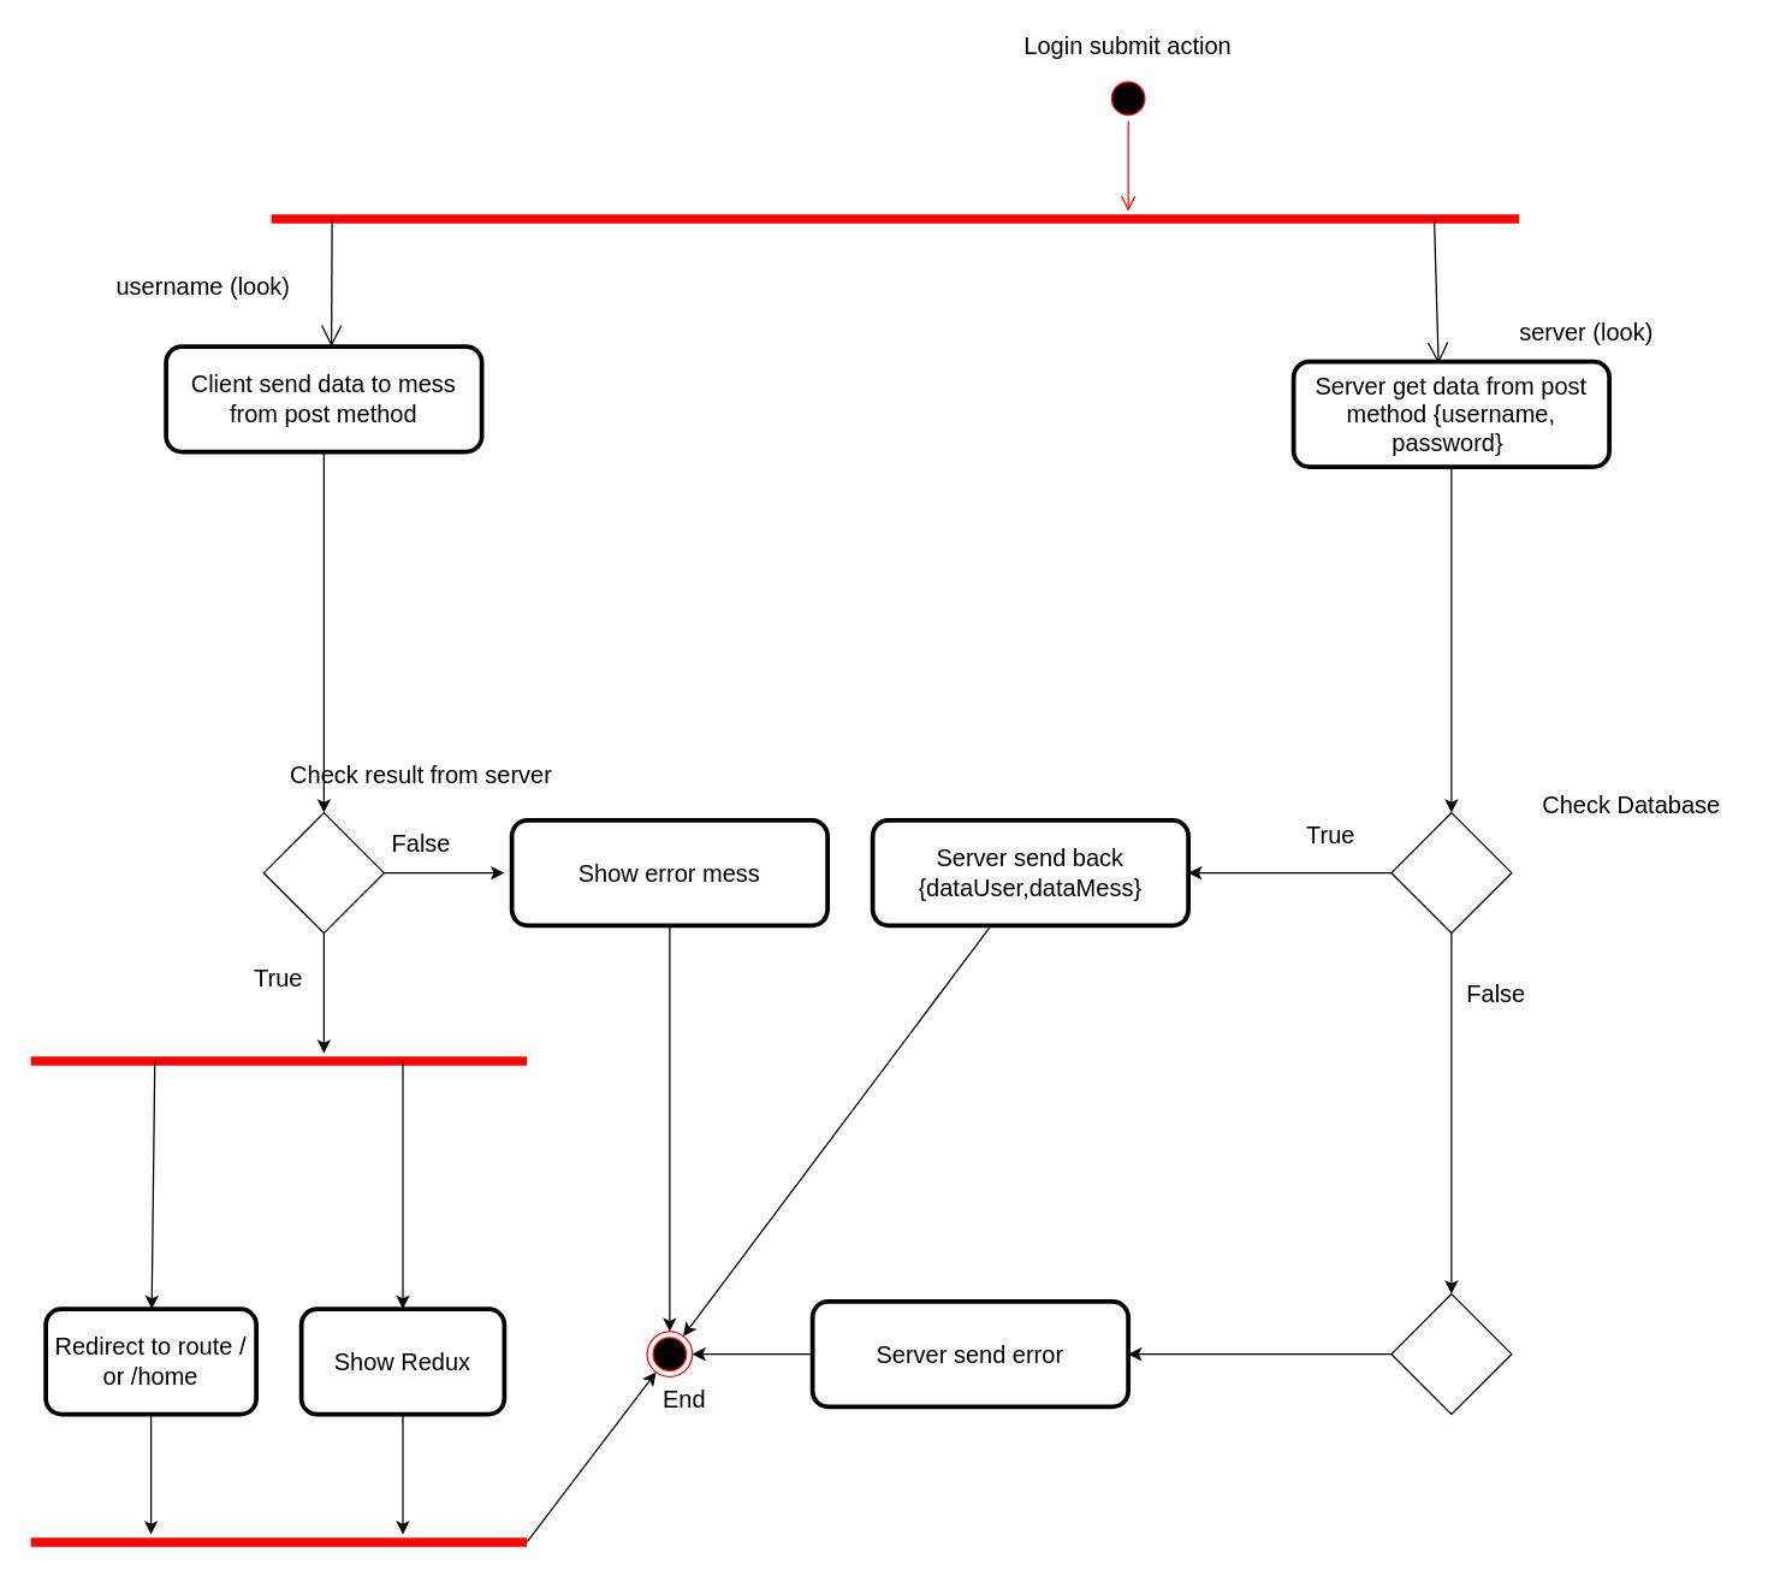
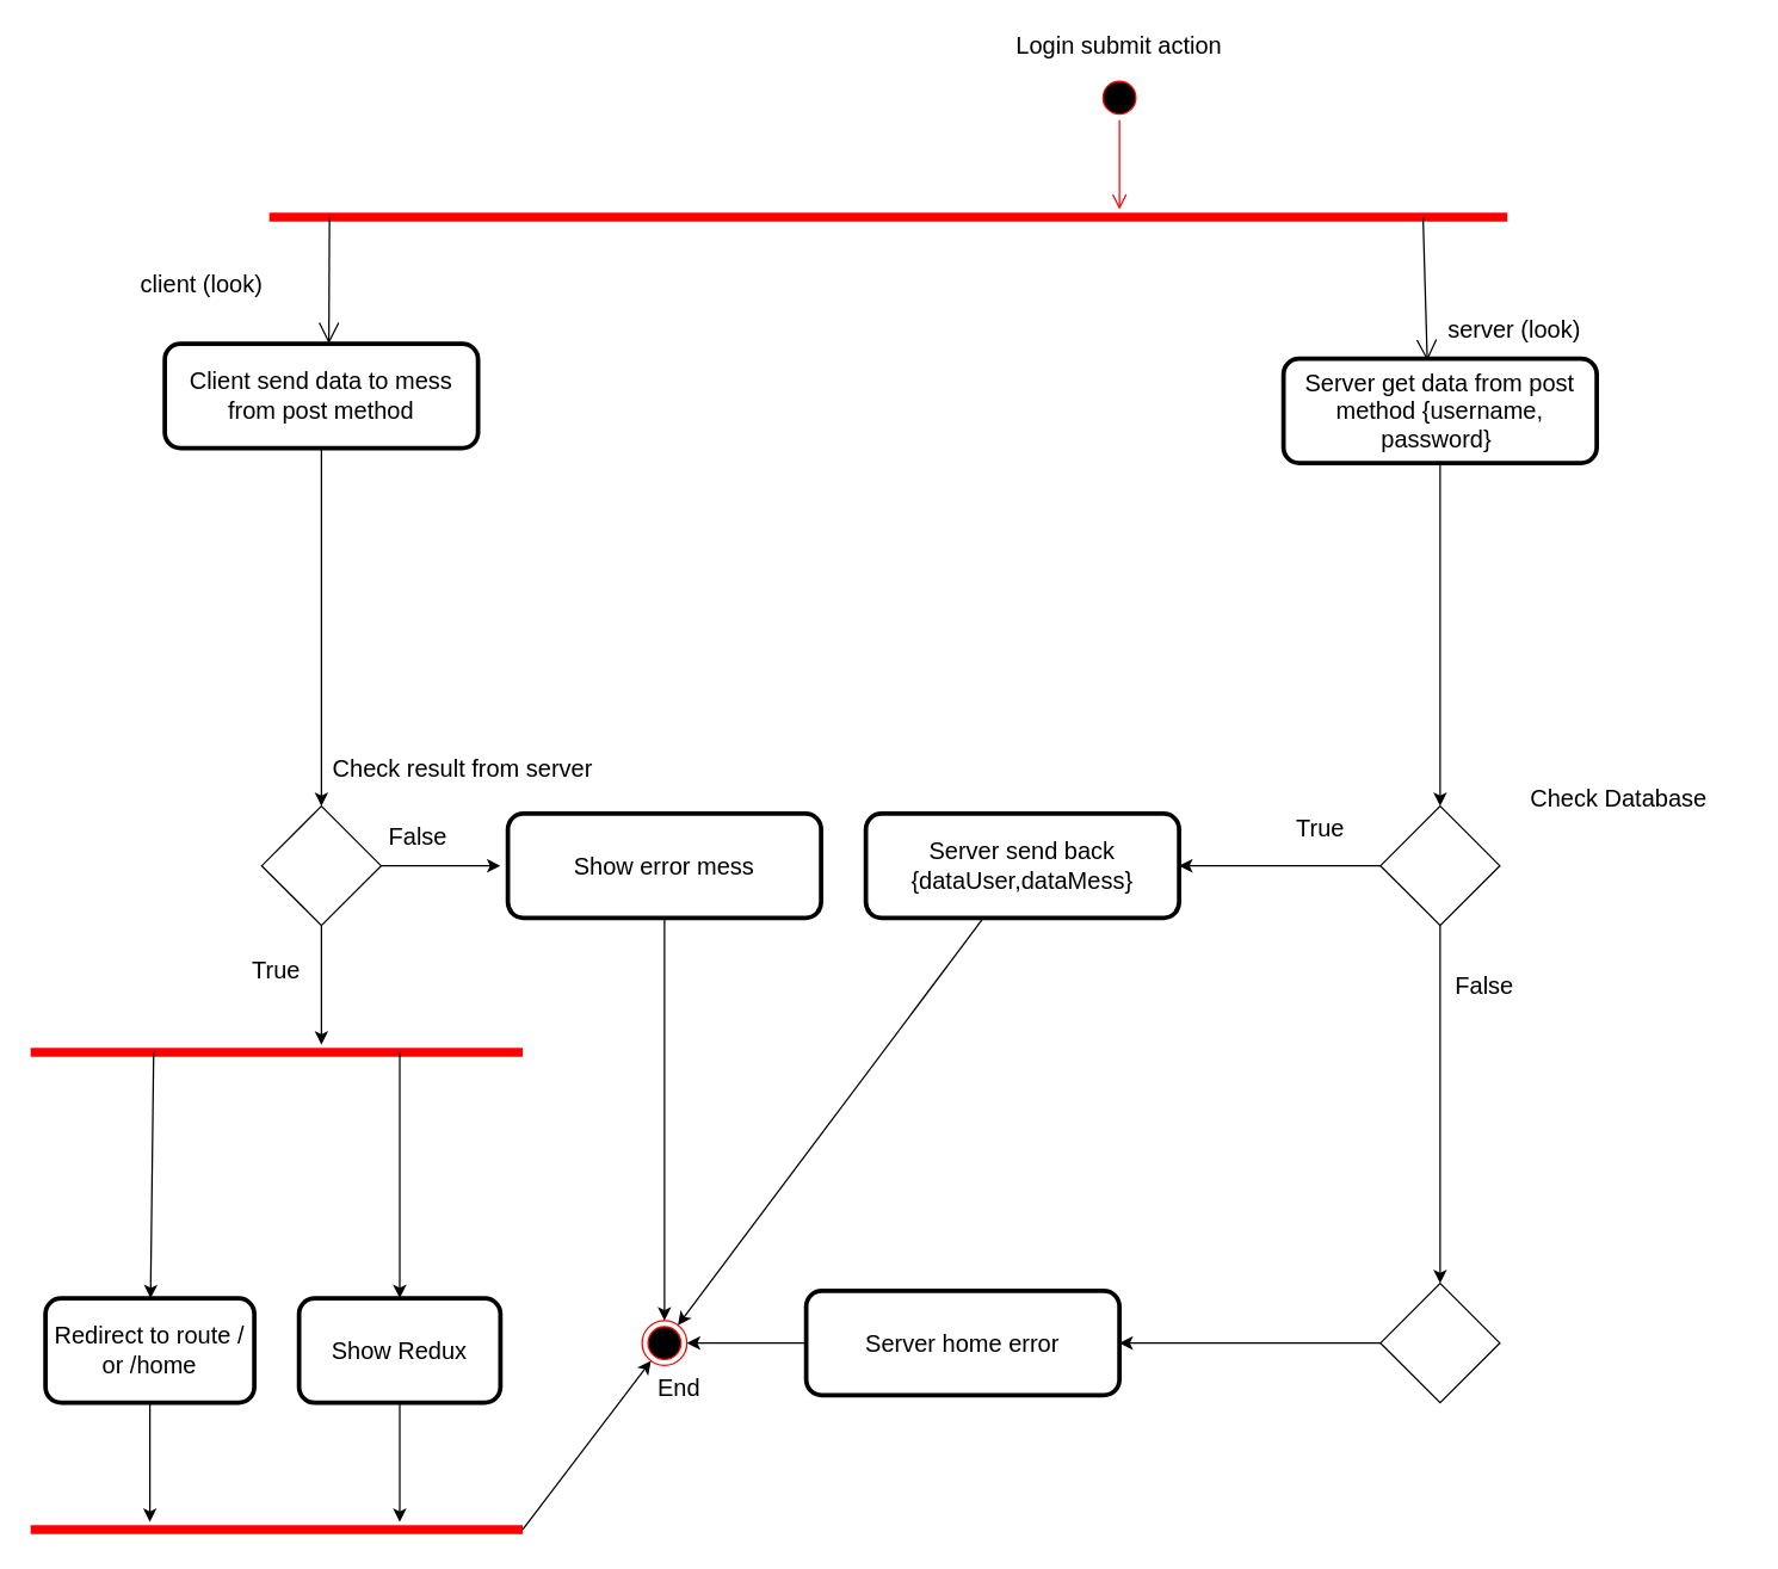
- <mxCell id="43" value="&lt;font style=&quot;font-size: 16px&quot;&gt;username (look)&lt;/font&gt;" style="text;html=1;strokeColor=none;fillColor=none;align=center;verticalAlign=middle;whiteSpace=wrap;rounded=0;" vertex="1" parent="1"><mxGeometry x="50" y="180" width="170" height="20" as="geometry" /></mxCell>
+ <mxCell id="43" value="&lt;font style=&quot;font-size: 16px&quot;&gt;client (look)&lt;/font&gt;" style="text;html=1;strokeColor=none;fillColor=none;align=center;verticalAlign=middle;whiteSpace=wrap;rounded=0;" vertex="1" parent="1"><mxGeometry x="50" y="180" width="170" height="20" as="geometry" /></mxCell>
- <mxCell id="17" value="&lt;span style=&quot;font-size: 16px&quot;&gt;server (look)&lt;/span&gt;" style="text;html=1;strokeColor=none;fillColor=none;align=center;verticalAlign=middle;whiteSpace=wrap;rounded=0;" vertex="1" parent="1"><mxGeometry x="970" y="210" width="170" height="20" as="geometry" /></mxCell>
+ <mxCell id="17" value="&lt;span style=&quot;font-size: 16px&quot;&gt;server (look)&lt;/span&gt;" style="text;html=1;strokeColor=none;fillColor=none;align=center;verticalAlign=middle;whiteSpace=wrap;rounded=0;" vertex="1" parent="1"><mxGeometry x="930" y="210" width="170" height="20" as="geometry" /></mxCell>
- <mxCell id="29" value="&lt;span style=&quot;font-size: 16px&quot;&gt;Check result from server&lt;/span&gt;" style="text;html=1;strokeColor=none;fillColor=none;align=center;verticalAlign=middle;whiteSpace=wrap;rounded=0;" vertex="1" parent="1"><mxGeometry x="190" y="505" width="180" height="20" as="geometry" /></mxCell>
+ <mxCell id="29" value="&lt;span style=&quot;font-size: 16px&quot;&gt;Check result from server&lt;/span&gt;" style="text;html=1;strokeColor=none;fillColor=none;align=center;verticalAlign=middle;whiteSpace=wrap;rounded=0;" vertex="1" parent="1"><mxGeometry x="220" y="505" width="180" height="20" as="geometry" /></mxCell>
- <mxCell id="21" value="&lt;span style=&quot;font-size: 16px&quot;&gt;Server send error&lt;/span&gt;" style="shape=ext;rounded=1;html=1;whiteSpace=wrap;strokeWidth=3;" vertex="1" parent="1"><mxGeometry x="540" y="865" width="210" height="70" as="geometry" /></mxCell>
+ <mxCell id="21" value="&lt;span style=&quot;font-size: 16px&quot;&gt;Server home error&lt;/span&gt;" style="shape=ext;rounded=1;html=1;whiteSpace=wrap;strokeWidth=3;" vertex="1" parent="1"><mxGeometry x="540" y="865" width="210" height="70" as="geometry" /></mxCell>
